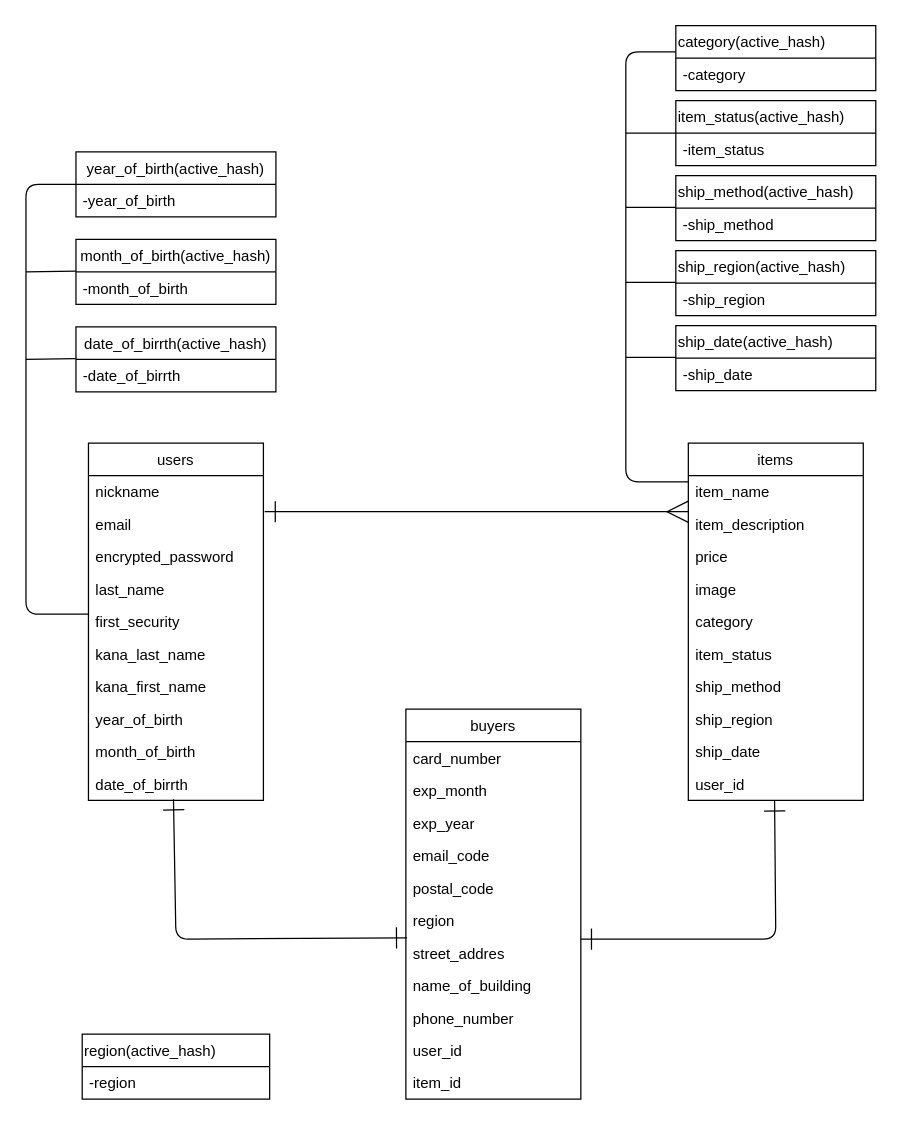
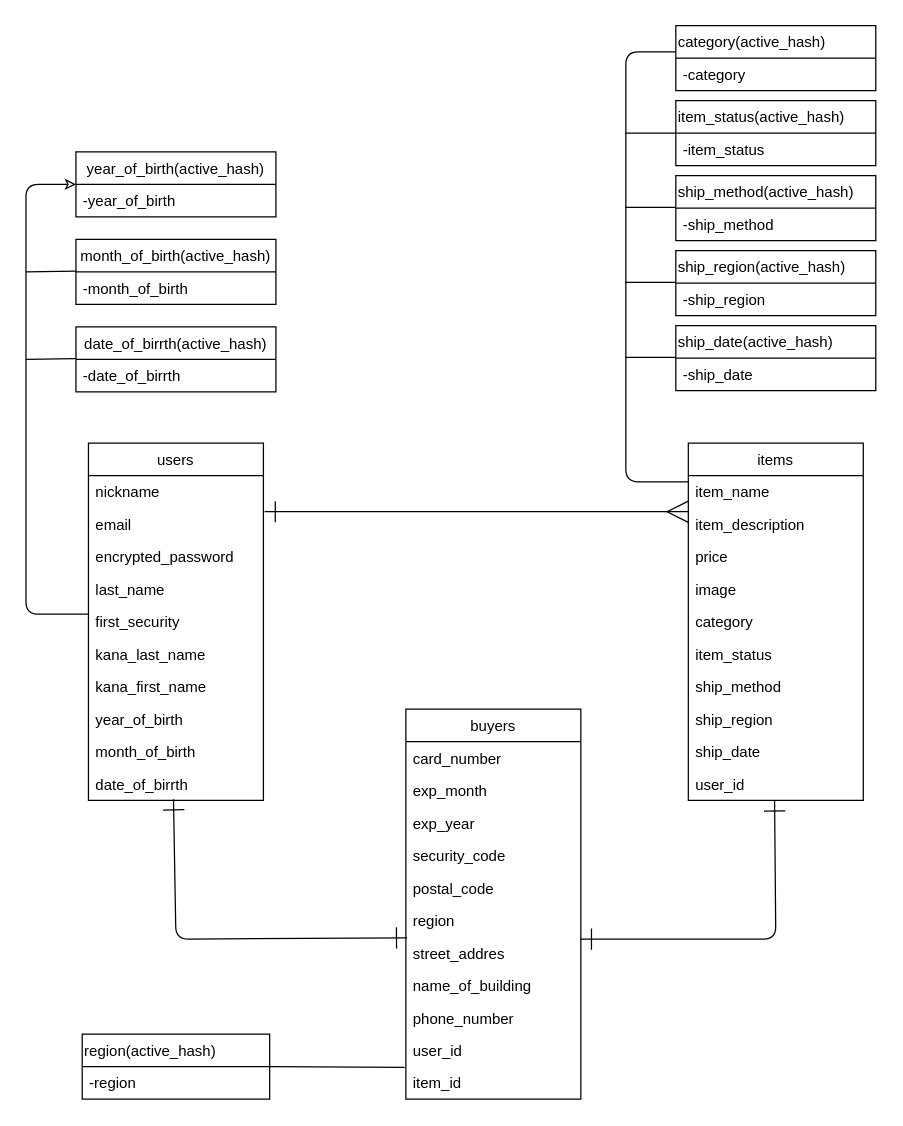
- <mxCell id="46" style="edgeStyle=none;html=1;exitX=0;exitY=0.269;exitDx=0;exitDy=0;exitPerimeter=0;entryX=0;entryY=0.5;entryDx=0;entryDy=0;endArrow=none;endFill=0;" parent="1" source="8" target="39" edge="1"><mxGeometry relative="1" as="geometry"><mxPoint x="10" y="151" as="targetPoint" /><Array as="points"><mxPoint x="20" y="491" /><mxPoint x="20" y="421" /><mxPoint x="20" y="351" /><mxPoint x="20" y="291" /><mxPoint x="20" y="191" /><mxPoint x="20" y="147" /></Array></mxGeometry></mxCell>
+ <mxCell id="46" style="edgeStyle=none;html=1;exitX=0;exitY=0.269;exitDx=0;exitDy=0;exitPerimeter=0;entryX=0;entryY=0.5;entryDx=0;entryDy=0;endArrow=classic;endFill=0;" parent="1" source="8" target="39" edge="1"><mxGeometry relative="1" as="geometry"><mxPoint x="10" y="151" as="targetPoint" /><Array as="points"><mxPoint x="20" y="491" /><mxPoint x="20" y="421" /><mxPoint x="20" y="351" /><mxPoint x="20" y="291" /><mxPoint x="20" y="191" /><mxPoint x="20" y="147" /></Array></mxGeometry></mxCell>
- <mxCell id="30" value="email_code" style="text;strokeColor=none;fillColor=none;align=left;verticalAlign=top;spacingLeft=4;spacingRight=4;overflow=hidden;rotatable=0;points=[[0,0.5],[1,0.5]];portConstraint=eastwest;" parent="26" vertex="1"><mxGeometry y="104" width="140" height="26" as="geometry" /></mxCell>
+ <mxCell id="30" value="security_code" style="text;strokeColor=none;fillColor=none;align=left;verticalAlign=top;spacingLeft=4;spacingRight=4;overflow=hidden;rotatable=0;points=[[0,0.5],[1,0.5]];portConstraint=eastwest;" parent="26" vertex="1"><mxGeometry y="104" width="140" height="26" as="geometry" /></mxCell>
+ <mxCell id="49" style="edgeStyle=none;html=1;exitX=1;exitY=0.5;exitDx=0;exitDy=0;endArrow=none;endFill=0;entryX=-0.007;entryY=0.019;entryDx=0;entryDy=0;entryPerimeter=0;" parent="1" source="50" target="37" edge="1"><mxGeometry relative="1" as="geometry"><mxPoint x="320" y="853" as="targetPoint" /></mxGeometry></mxCell>
